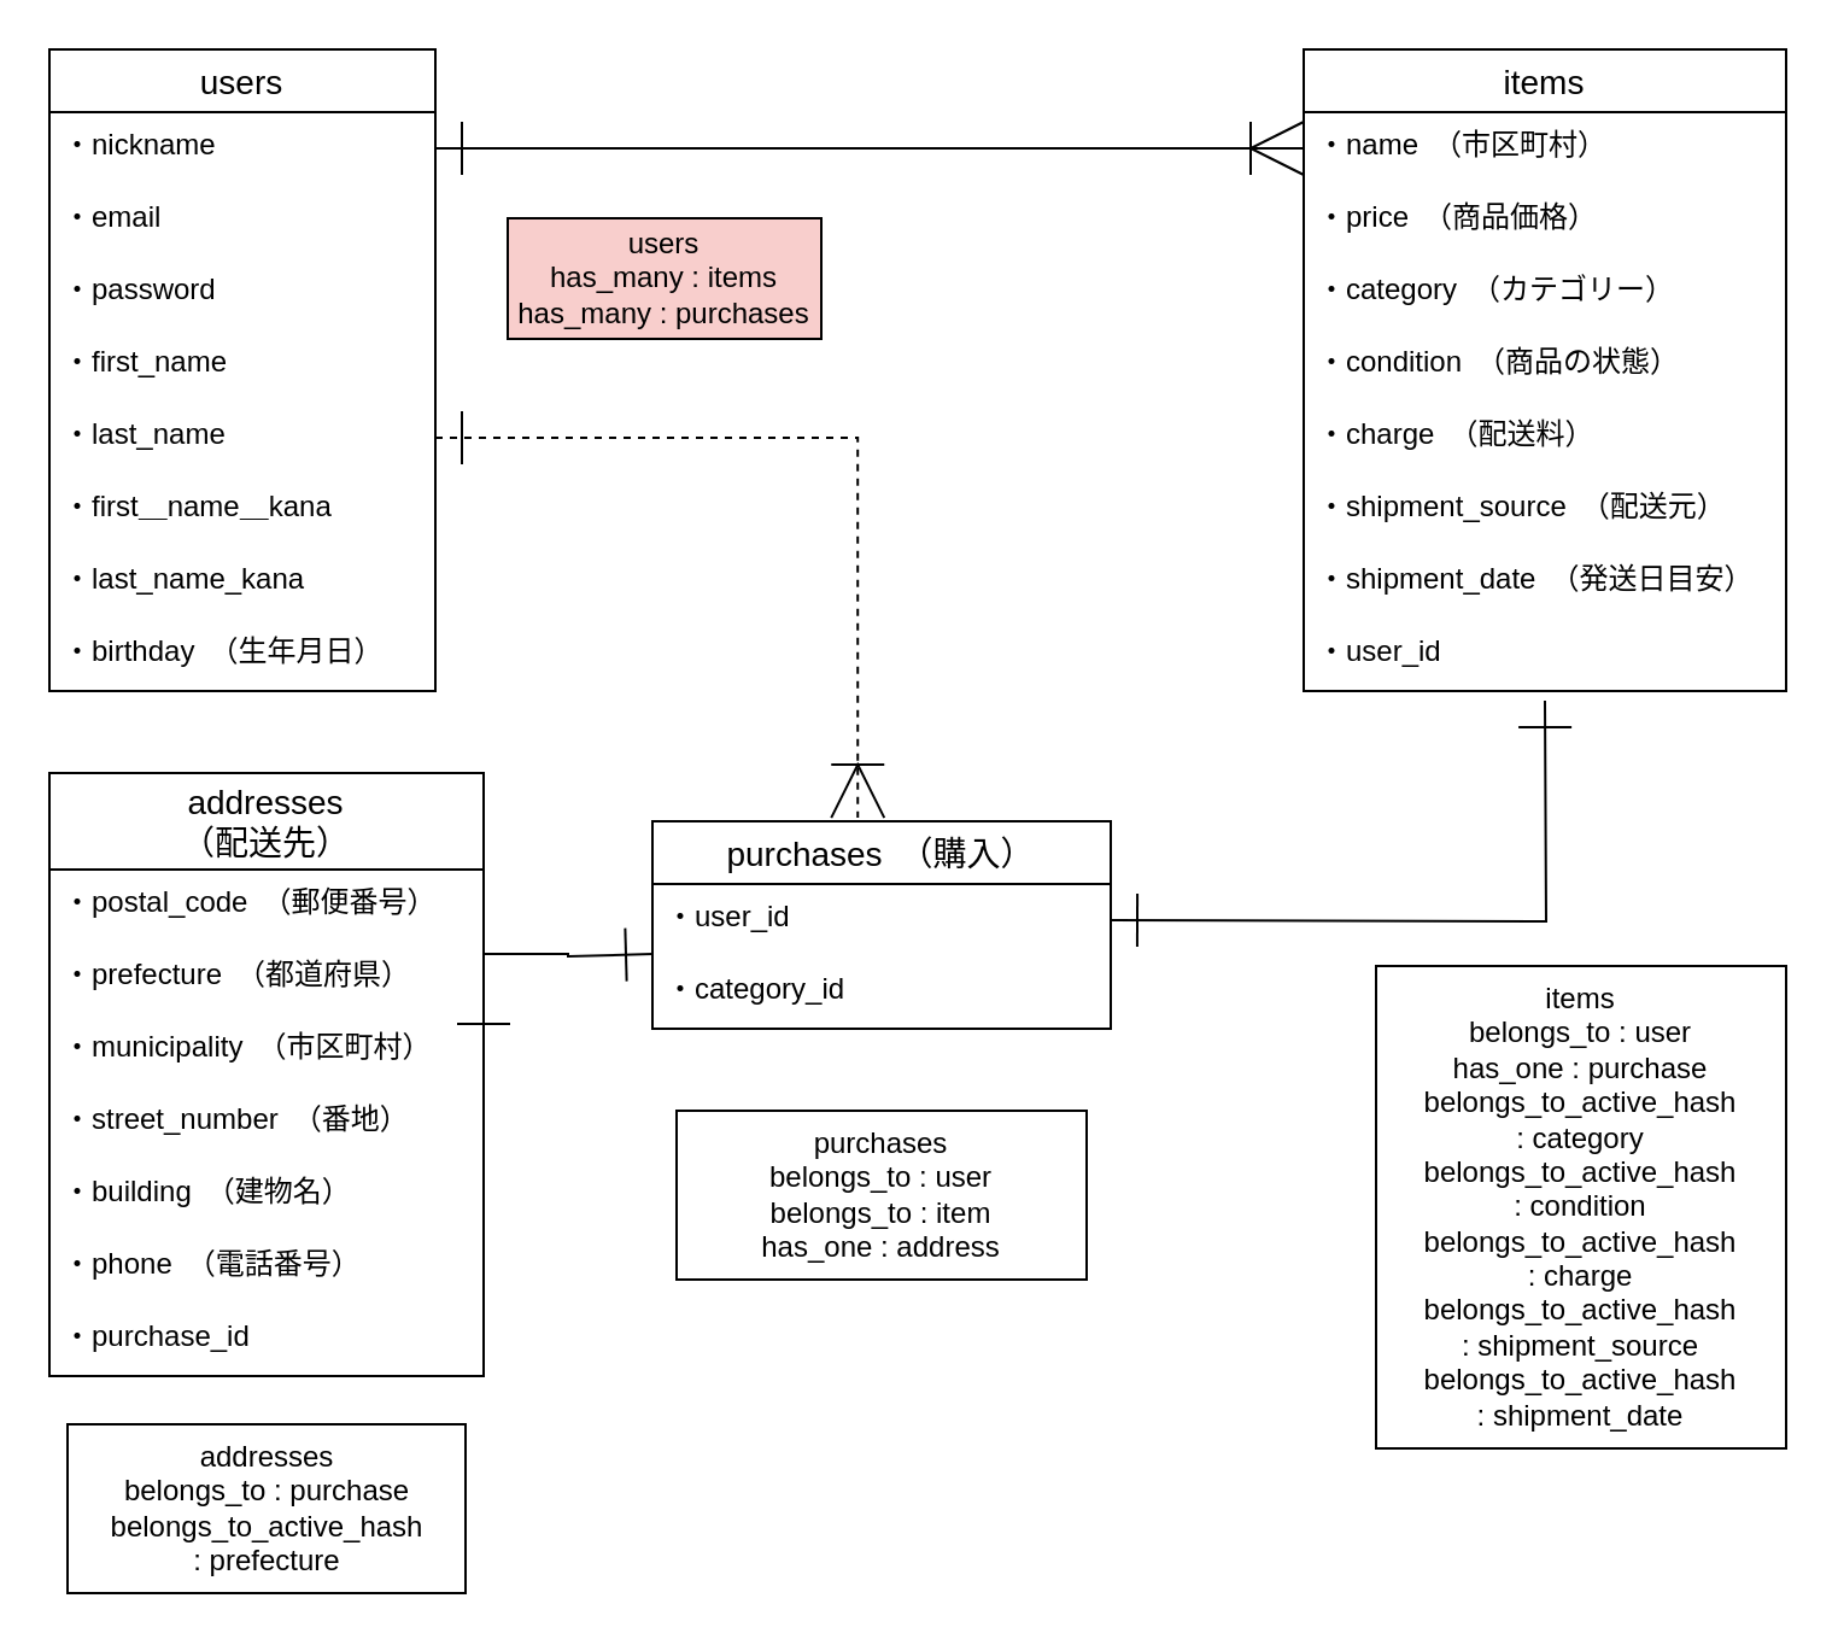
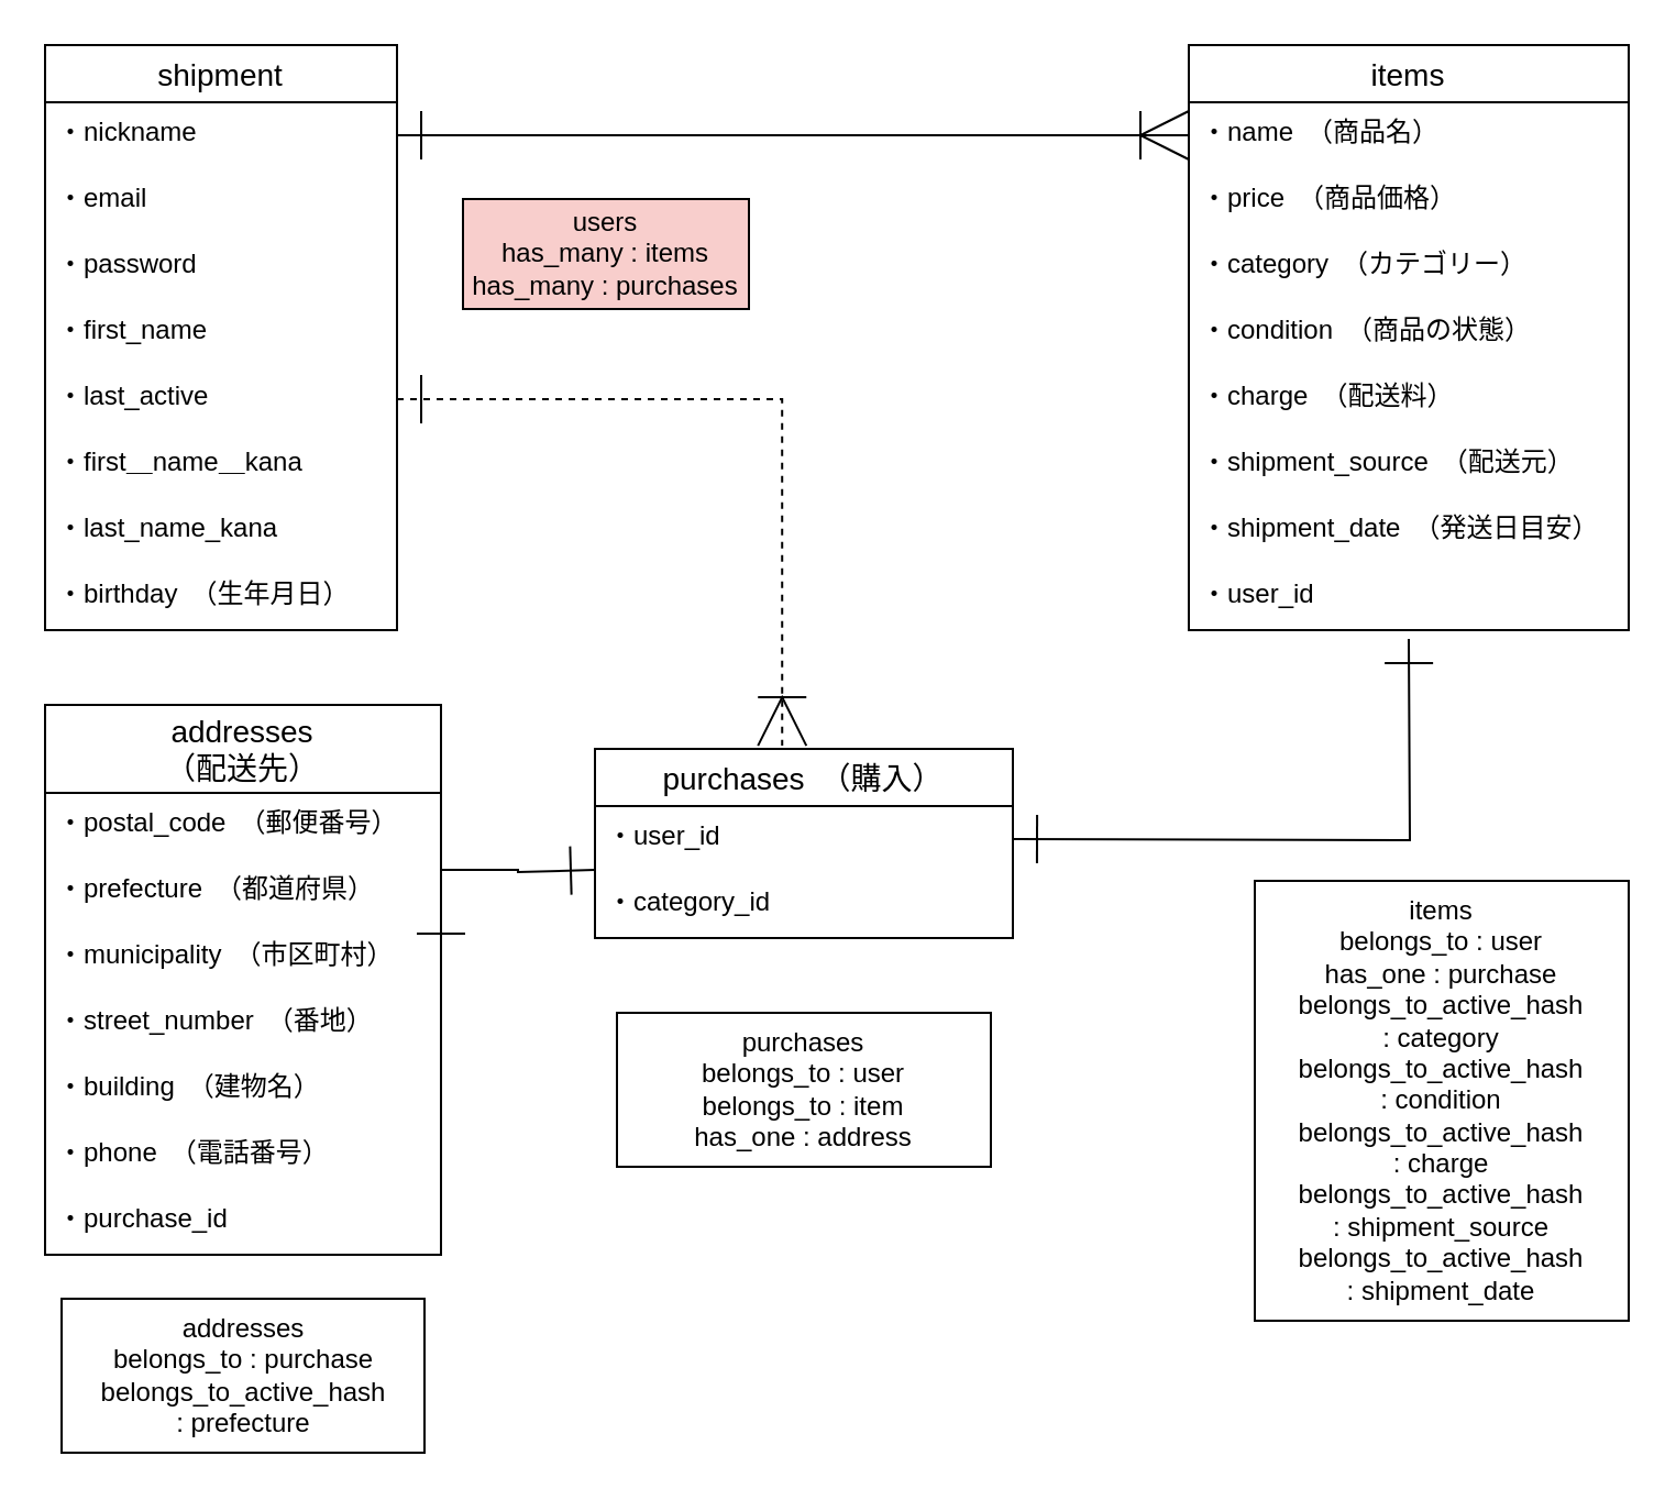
- <mxCell id="11" value="users" style="swimlane;fontStyle=0;childLayout=stackLayout;horizontal=1;startSize=26;horizontalStack=0;resizeParent=1;resizeParentMax=0;resizeLast=0;collapsible=1;marginBottom=0;align=center;fontSize=14;rounded=0;verticalAlign=middle;" parent="1" vertex="1"><mxGeometry x="20" y="20" width="160" height="266" as="geometry" /></mxCell>
+ <mxCell id="11" value="shipment" style="swimlane;fontStyle=0;childLayout=stackLayout;horizontal=1;startSize=26;horizontalStack=0;resizeParent=1;resizeParentMax=0;resizeLast=0;collapsible=1;marginBottom=0;align=center;fontSize=14;rounded=0;verticalAlign=middle;" parent="1" vertex="1"><mxGeometry x="20" y="20" width="160" height="266" as="geometry" /></mxCell>
- <mxCell id="3" value="・name　（市区町村）" style="text;strokeColor=none;fillColor=none;spacingLeft=4;spacingRight=4;overflow=hidden;rotatable=0;points=[[0,0.5],[1,0.5]];portConstraint=eastwest;fontSize=12;" parent="2" vertex="1"><mxGeometry y="26" width="200" height="30" as="geometry" /></mxCell>
+ <mxCell id="3" value="・name　（商品名）" style="text;strokeColor=none;fillColor=none;spacingLeft=4;spacingRight=4;overflow=hidden;rotatable=0;points=[[0,0.5],[1,0.5]];portConstraint=eastwest;fontSize=12;" parent="2" vertex="1"><mxGeometry y="26" width="200" height="30" as="geometry" /></mxCell>
- <mxCell id="16" value="・last_name" style="text;strokeColor=none;fillColor=none;spacingLeft=4;spacingRight=4;overflow=hidden;rotatable=0;points=[[0,0.5],[1,0.5]];portConstraint=eastwest;fontSize=12;" parent="11" vertex="1"><mxGeometry y="146" width="160" height="30" as="geometry" /></mxCell>
+ <mxCell id="16" value="・last_active" style="text;strokeColor=none;fillColor=none;spacingLeft=4;spacingRight=4;overflow=hidden;rotatable=0;points=[[0,0.5],[1,0.5]];portConstraint=eastwest;fontSize=12;" parent="11" vertex="1"><mxGeometry y="146" width="160" height="30" as="geometry" /></mxCell>
